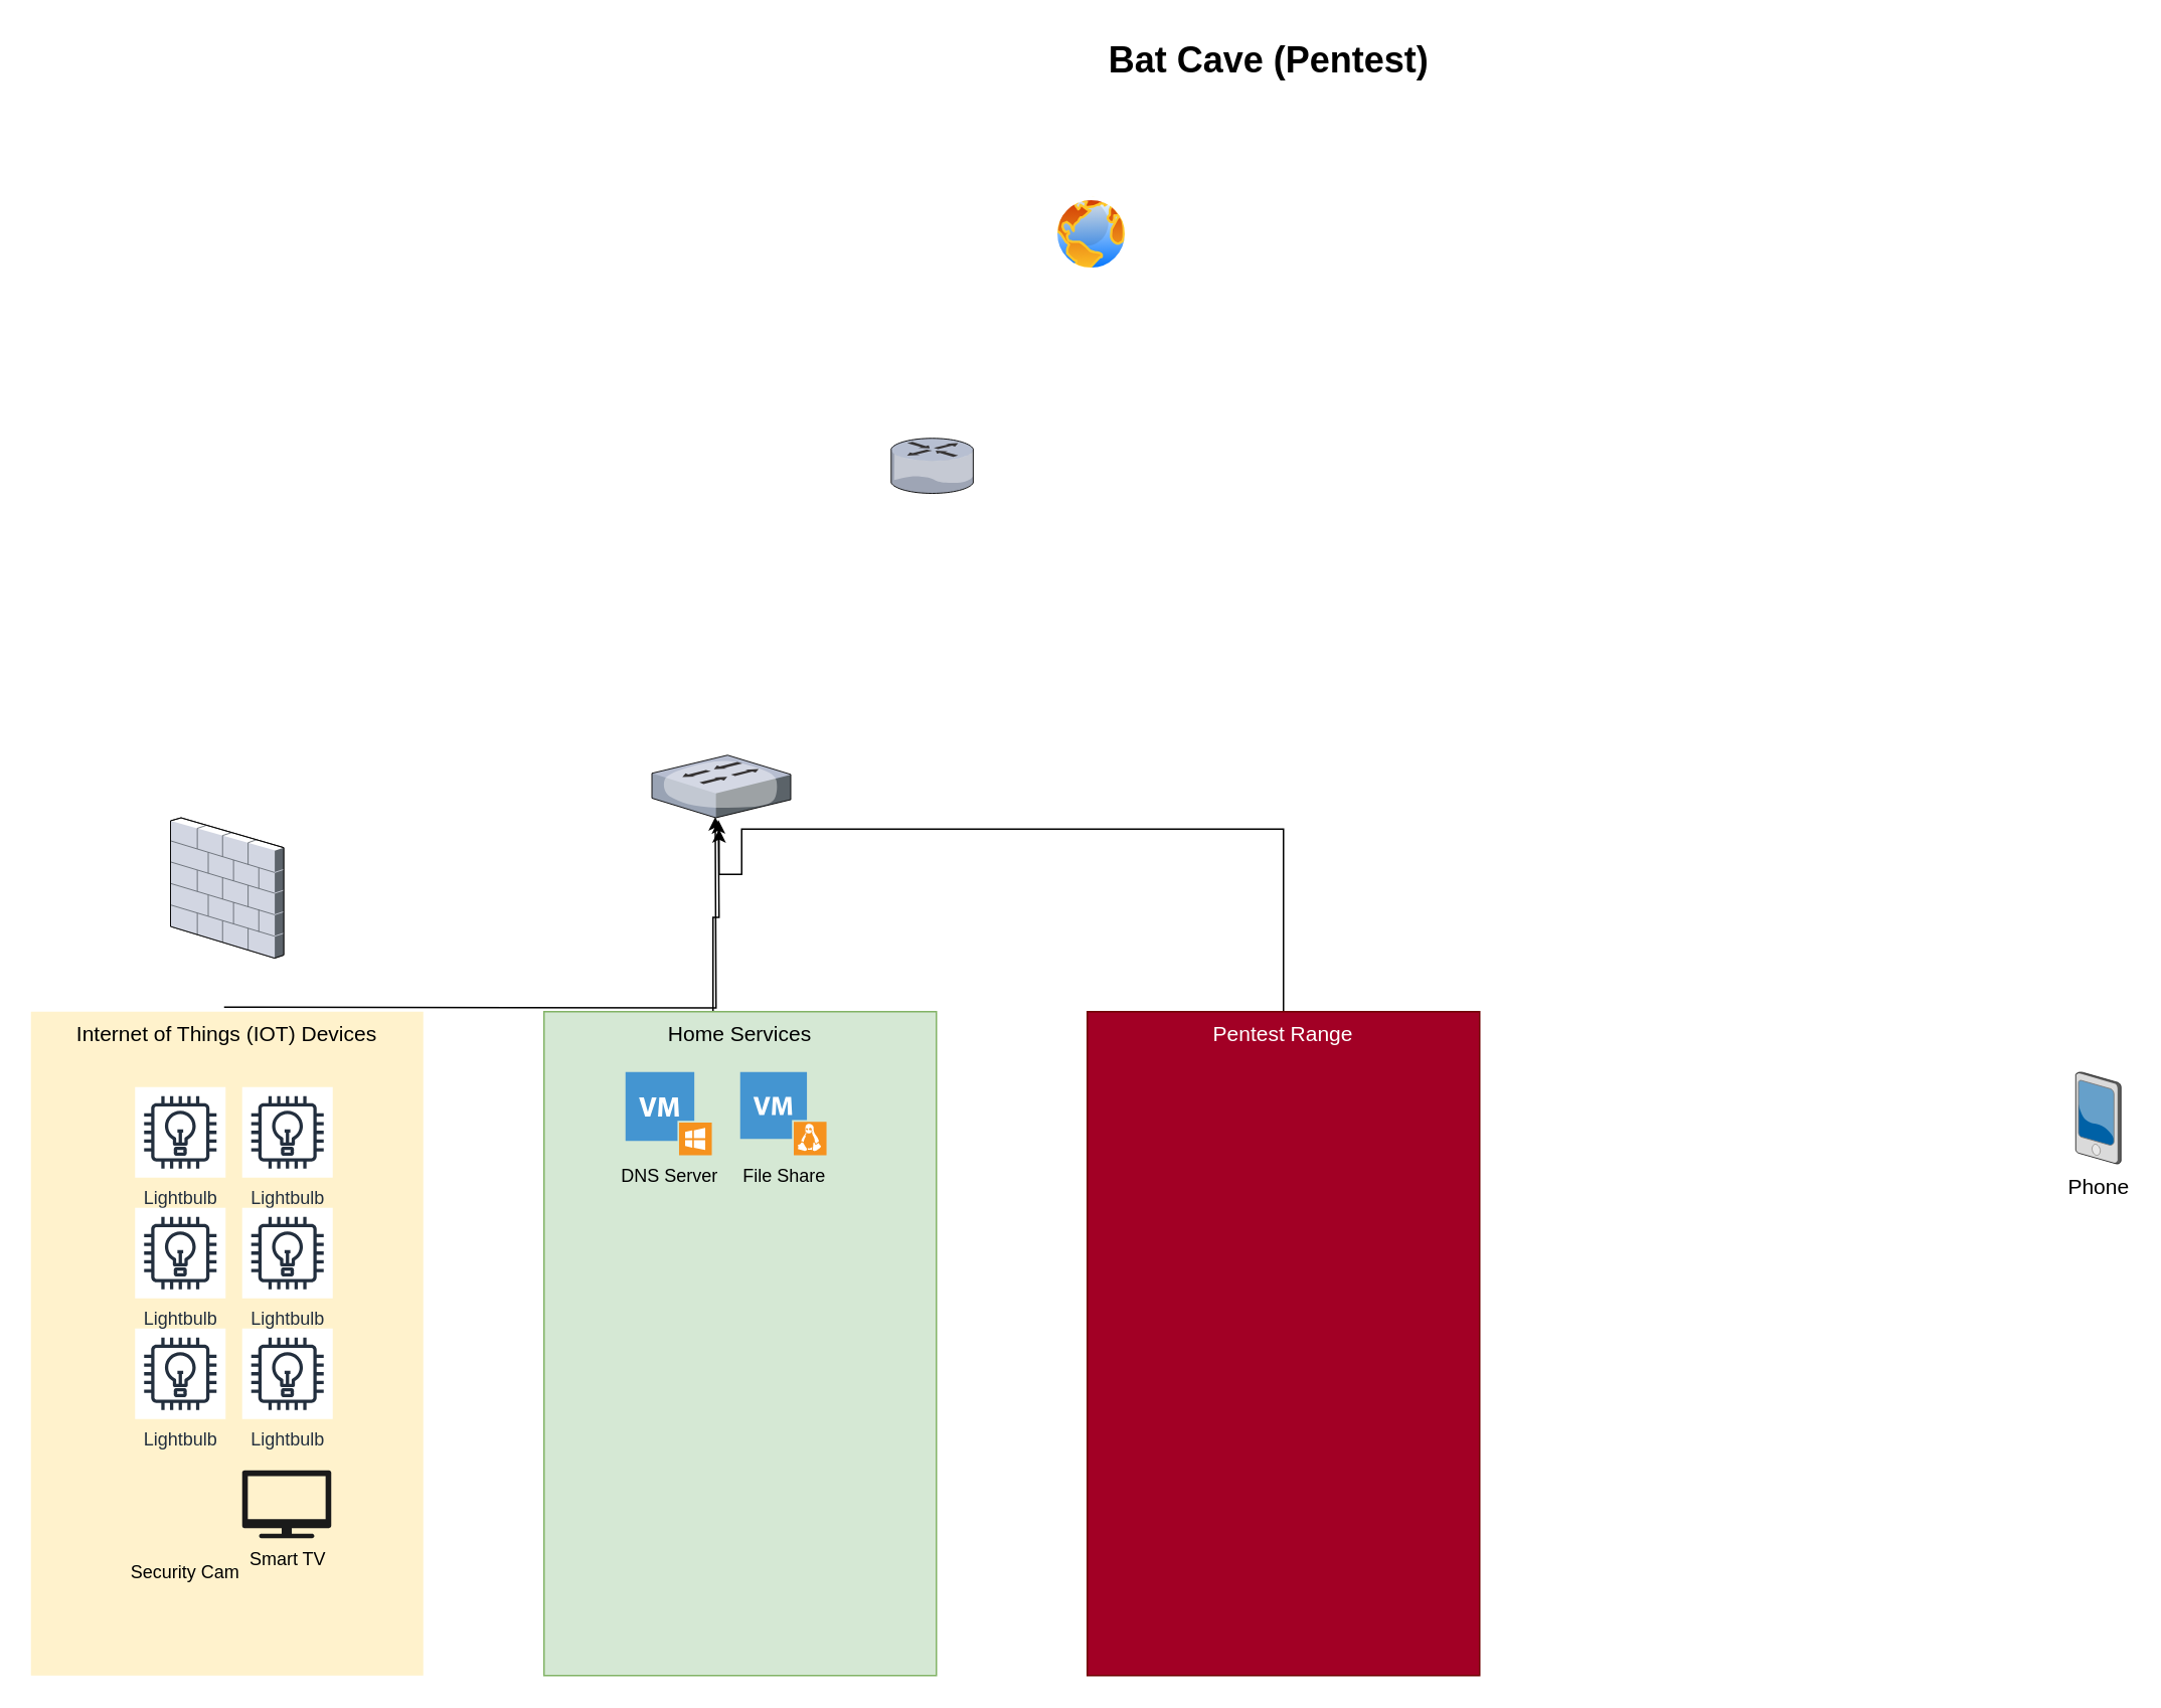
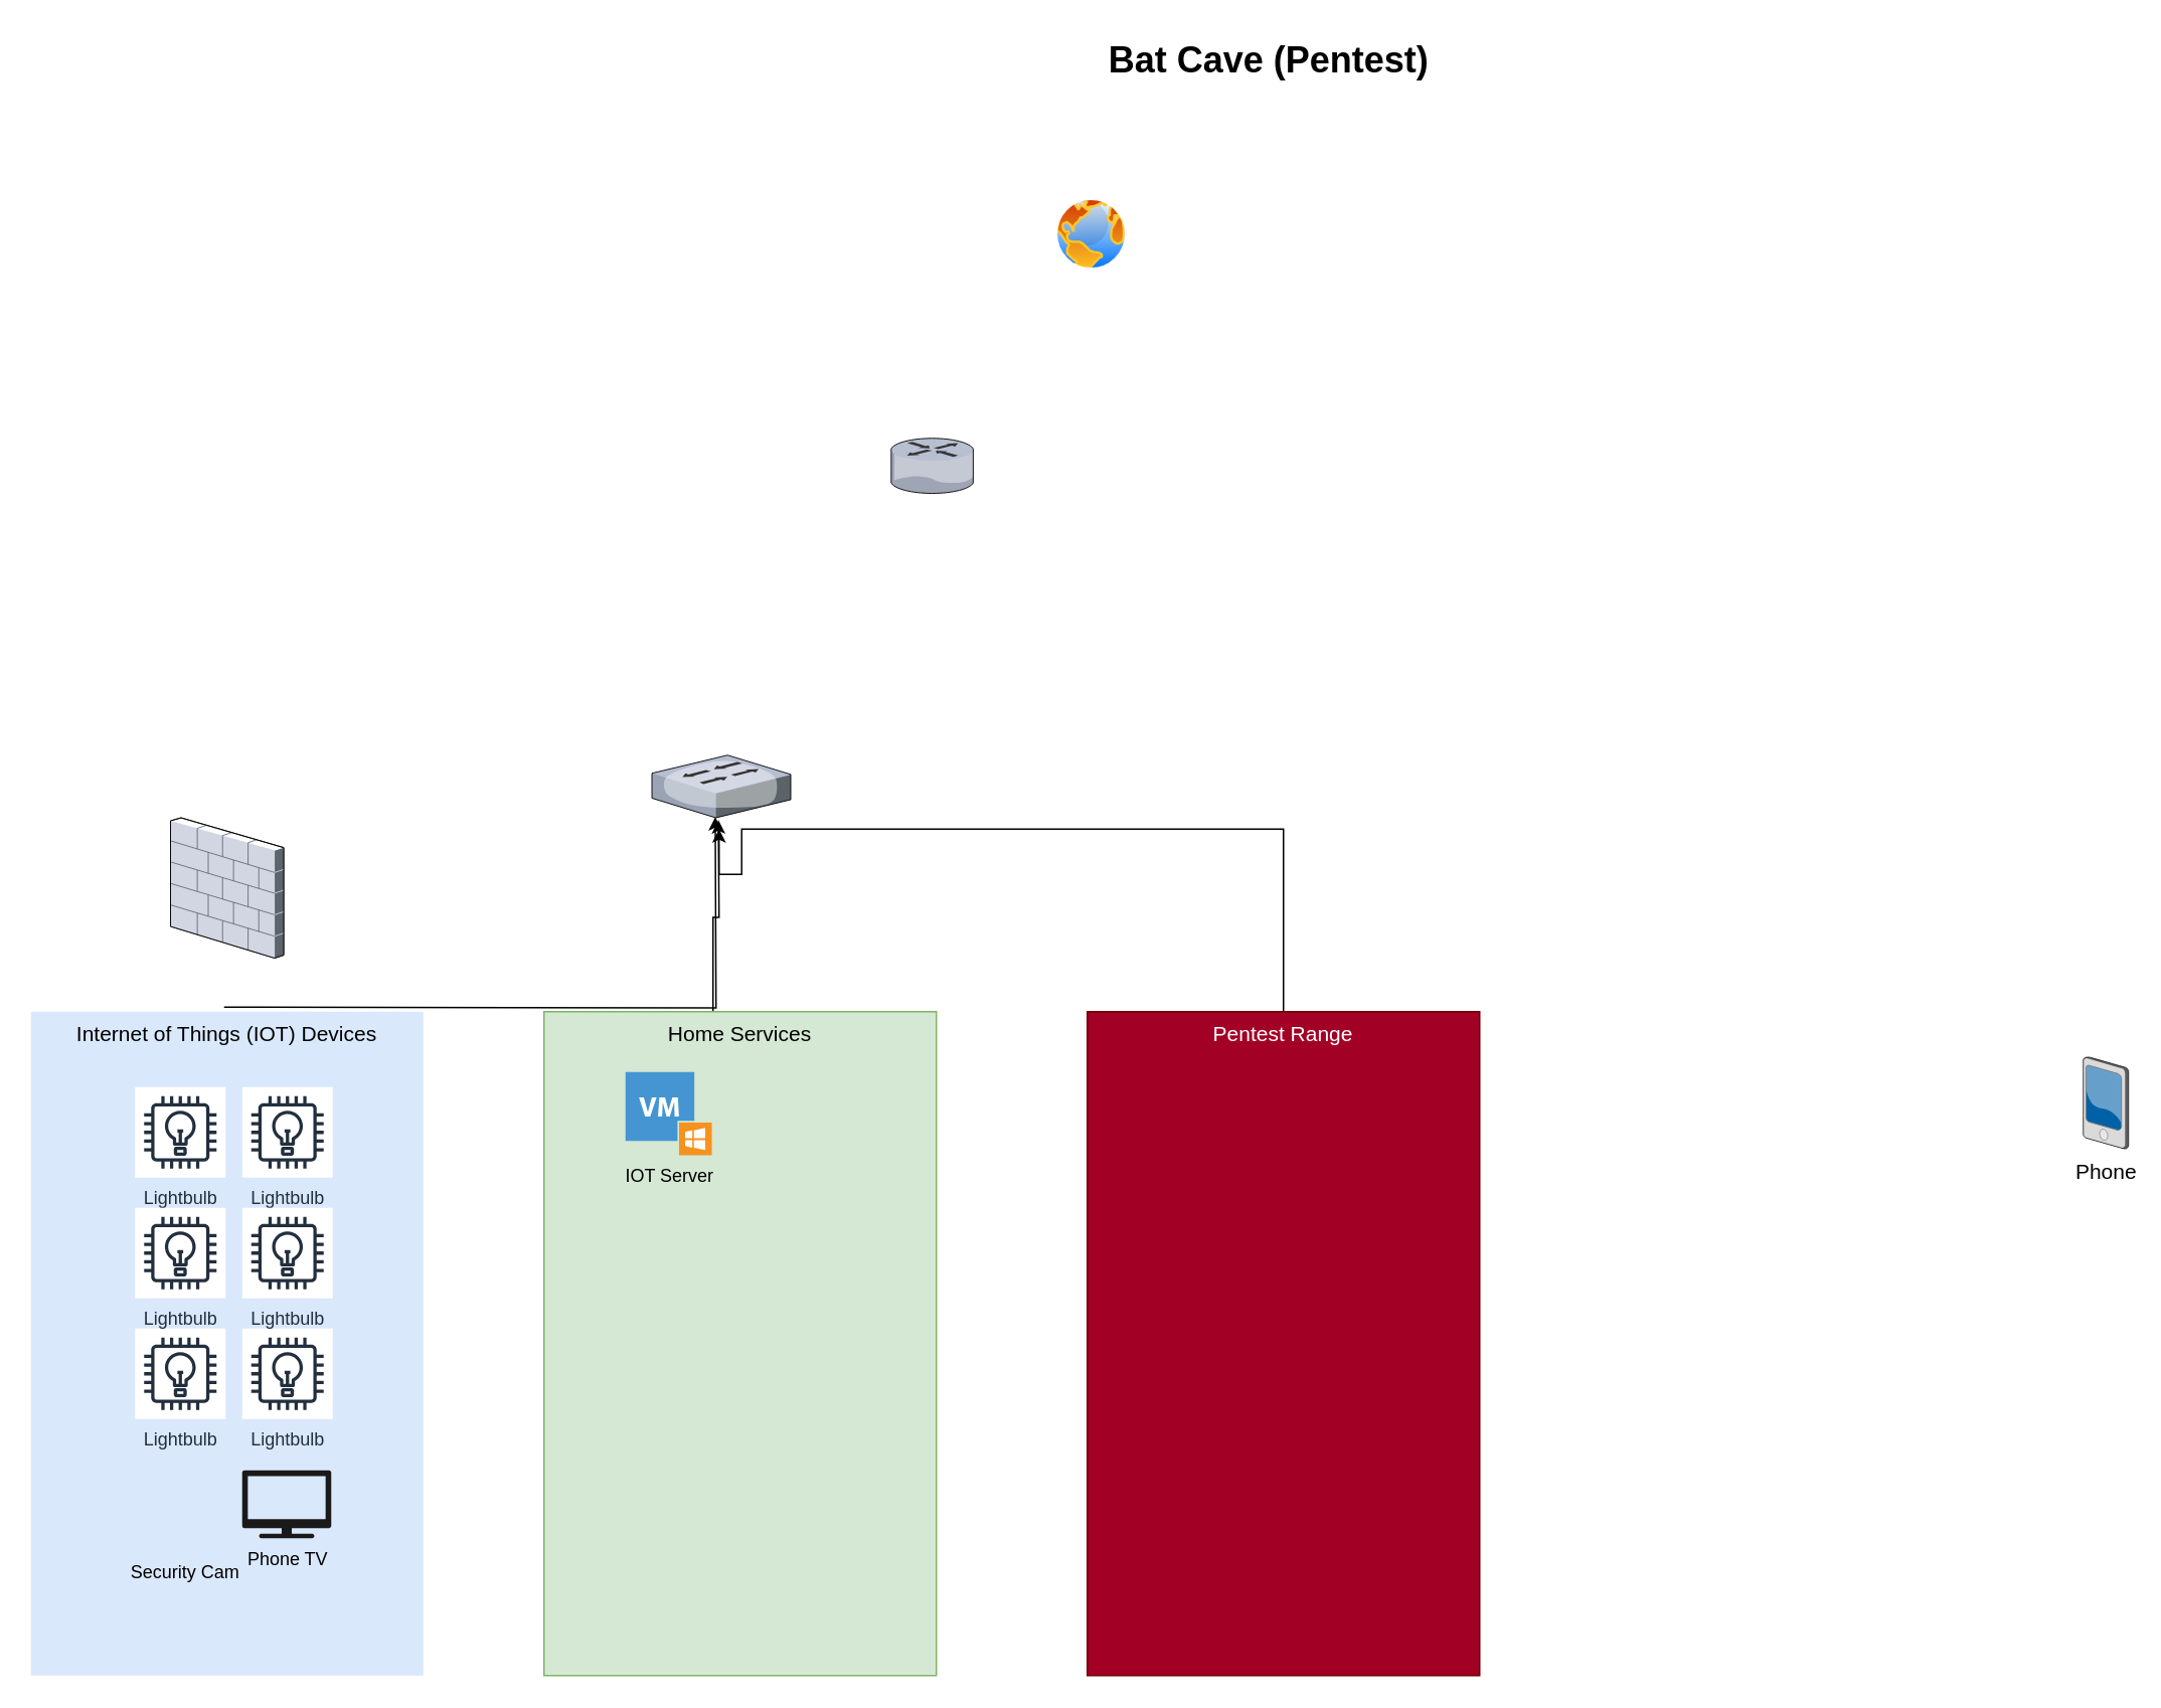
- <mxCell id="10" value="File Share" style="shadow=0;dashed=0;html=1;strokeColor=none;fillColor=#4495D1;labelPosition=center;verticalLabelPosition=bottom;verticalAlign=top;align=center;outlineConnect=0;shape=mxgraph.veeam.vm_linux;" vertex="1" parent="1"><mxGeometry x="490" y="710" width="57.2" height="55.2" as="geometry" /></mxCell>
- <mxCell id="5" value="Phone" style="verticalLabelPosition=bottom;aspect=fixed;html=1;verticalAlign=top;strokeColor=none;shape=mxgraph.citrix.pda;fillColor=#66B2FF;gradientColor=#0066CC;fontSize=14;" parent="1" vertex="1"><mxGeometry x="1375" y="710" width="30" height="61" as="geometry" /></mxCell>
+ <mxCell id="5" value="Phone" style="verticalLabelPosition=bottom;aspect=fixed;html=1;verticalAlign=top;strokeColor=none;shape=mxgraph.citrix.pda;fillColor=#66B2FF;gradientColor=#0066CC;fontSize=14;" parent="1" vertex="1"><mxGeometry x="1380" y="700" width="30" height="61" as="geometry" /></mxCell>
- <mxCell id="11" value="DNS Server" style="shadow=0;dashed=0;html=1;strokeColor=none;fillColor=#4495D1;labelPosition=center;verticalLabelPosition=bottom;verticalAlign=top;align=center;outlineConnect=0;shape=mxgraph.veeam.vm_windows;" vertex="1" parent="1"><mxGeometry x="414" y="710" width="57.2" height="55.2" as="geometry" /></mxCell>
+ <mxCell id="11" value="IOT Server" style="shadow=0;dashed=0;html=1;strokeColor=none;fillColor=#4495D1;labelPosition=center;verticalLabelPosition=bottom;verticalAlign=top;align=center;outlineConnect=0;shape=mxgraph.veeam.vm_windows;" vertex="1" parent="1"><mxGeometry x="414" y="710" width="57.2" height="55.2" as="geometry" /></mxCell>
- <mxCell id="4" value="Internet of Things (IOT) Devices" style="whiteSpace=wrap;html=1;fillColor=#fff2cc;fontSize=14;strokeColor=none;verticalAlign=top;" parent="1" vertex="1"><mxGeometry x="20" y="670" width="260" height="440" as="geometry" /></mxCell>
+ <mxCell id="4" value="Internet of Things (IOT) Devices" style="whiteSpace=wrap;html=1;fillColor=#dae8fc;fontSize=14;strokeColor=none;verticalAlign=top;" parent="1" vertex="1"><mxGeometry x="20" y="670" width="260" height="440" as="geometry" /></mxCell>
- <mxCell id="21" value="Smart TV" style="sketch=0;pointerEvents=1;shadow=0;dashed=0;html=1;strokeColor=none;fillColor=#1A1A1A;labelPosition=center;verticalLabelPosition=bottom;verticalAlign=top;outlineConnect=0;align=center;shape=mxgraph.office.devices.tv;" vertex="1" parent="1"><mxGeometry x="160" y="974" width="59" height="45" as="geometry" /></mxCell>
+ <mxCell id="21" value="Phone TV" style="sketch=0;pointerEvents=1;shadow=0;dashed=0;html=1;strokeColor=none;fillColor=#1A1A1A;labelPosition=center;verticalLabelPosition=bottom;verticalAlign=top;outlineConnect=0;align=center;shape=mxgraph.office.devices.tv;" vertex="1" parent="1"><mxGeometry x="160" y="974" width="59" height="45" as="geometry" /></mxCell>
